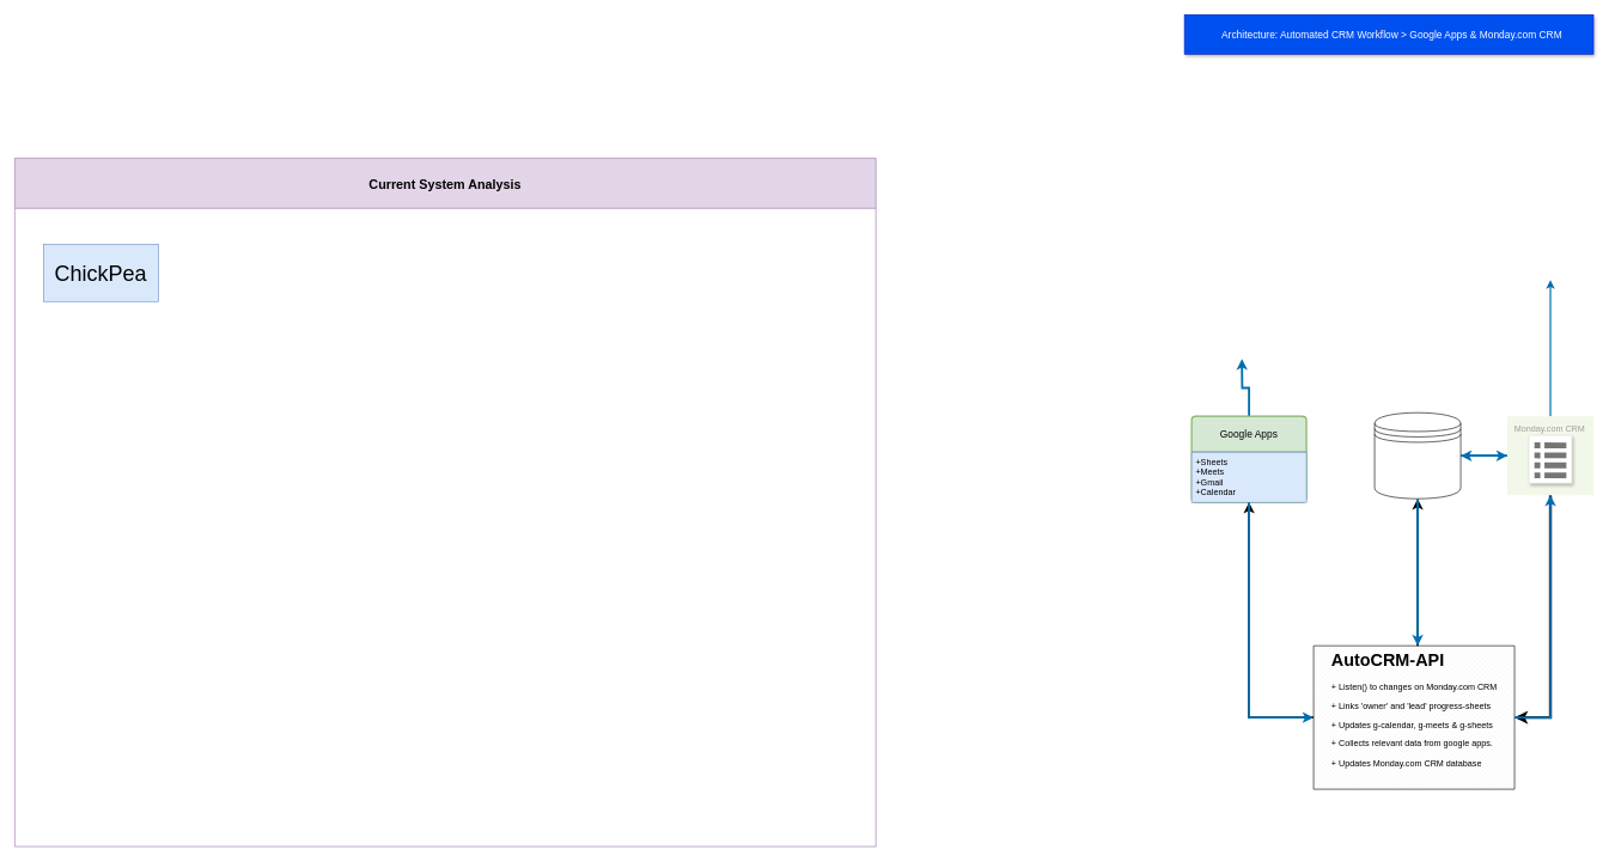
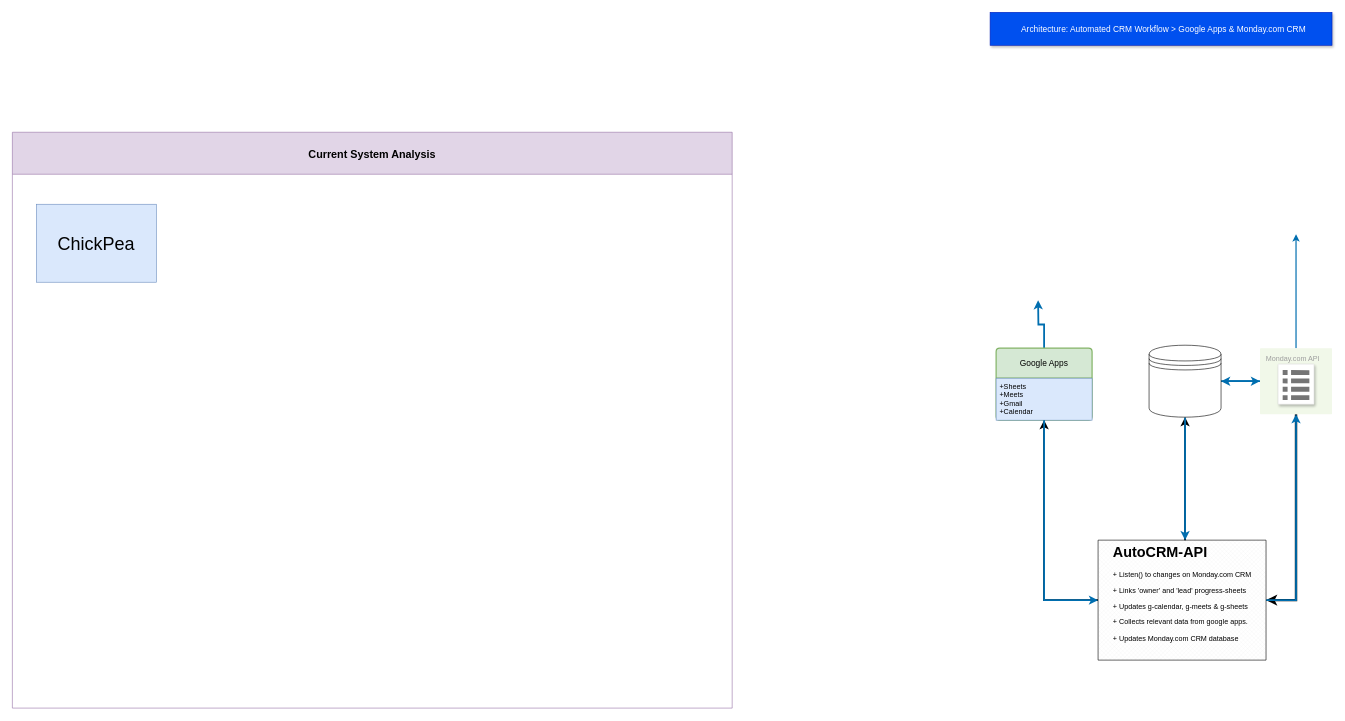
- <mxCell id="22" value="&lt;font style=&quot;font-size: 30px;&quot;&gt;ChickPea&lt;/font&gt;" style="whiteSpace=wrap;html=1;align=center;treeFolding=1;treeMoving=1;newEdgeStyle={&quot;edgeStyle&quot;:&quot;elbowEdgeStyle&quot;,&quot;startArrow&quot;:&quot;none&quot;,&quot;endArrow&quot;:&quot;none&quot;};fillColor=#dae8fc;strokeColor=#6c8ebf;" vertex="1" parent="21"><mxGeometry x="40" y="120" width="160" height="80" as="geometry" /></mxCell>
+ <mxCell id="22" value="&lt;font style=&quot;font-size: 30px;&quot;&gt;ChickPea&lt;/font&gt;" style="whiteSpace=wrap;html=1;align=center;treeFolding=1;treeMoving=1;newEdgeStyle={&quot;edgeStyle&quot;:&quot;elbowEdgeStyle&quot;,&quot;startArrow&quot;:&quot;none&quot;,&quot;endArrow&quot;:&quot;none&quot;};fillColor=#dae8fc;strokeColor=#6c8ebf;" vertex="1" parent="21"><mxGeometry x="40" y="120" width="200" height="130" as="geometry" /></mxCell>
- <mxCell id="6" value="Monday.com CRM" style="rounded=1;absoluteArcSize=1;arcSize=2;html=1;strokeColor=none;gradientColor=none;shadow=0;dashed=0;strokeColor=none;fontSize=12;fontColor=#9E9E9E;align=left;verticalAlign=top;spacing=10;spacingTop=-4;fillColor=#F1F8E9;" parent="1" vertex="1"><mxGeometry x="2100" y="580" width="120" height="110" as="geometry" /></mxCell>
+ <mxCell id="6" value="Monday.com API" style="rounded=1;absoluteArcSize=1;arcSize=2;html=1;strokeColor=none;gradientColor=none;shadow=0;dashed=0;strokeColor=none;fontSize=12;fontColor=#9E9E9E;align=left;verticalAlign=top;spacing=10;spacingTop=-4;fillColor=#F1F8E9;" parent="1" vertex="1"><mxGeometry x="2100" y="580" width="120" height="110" as="geometry" /></mxCell>
